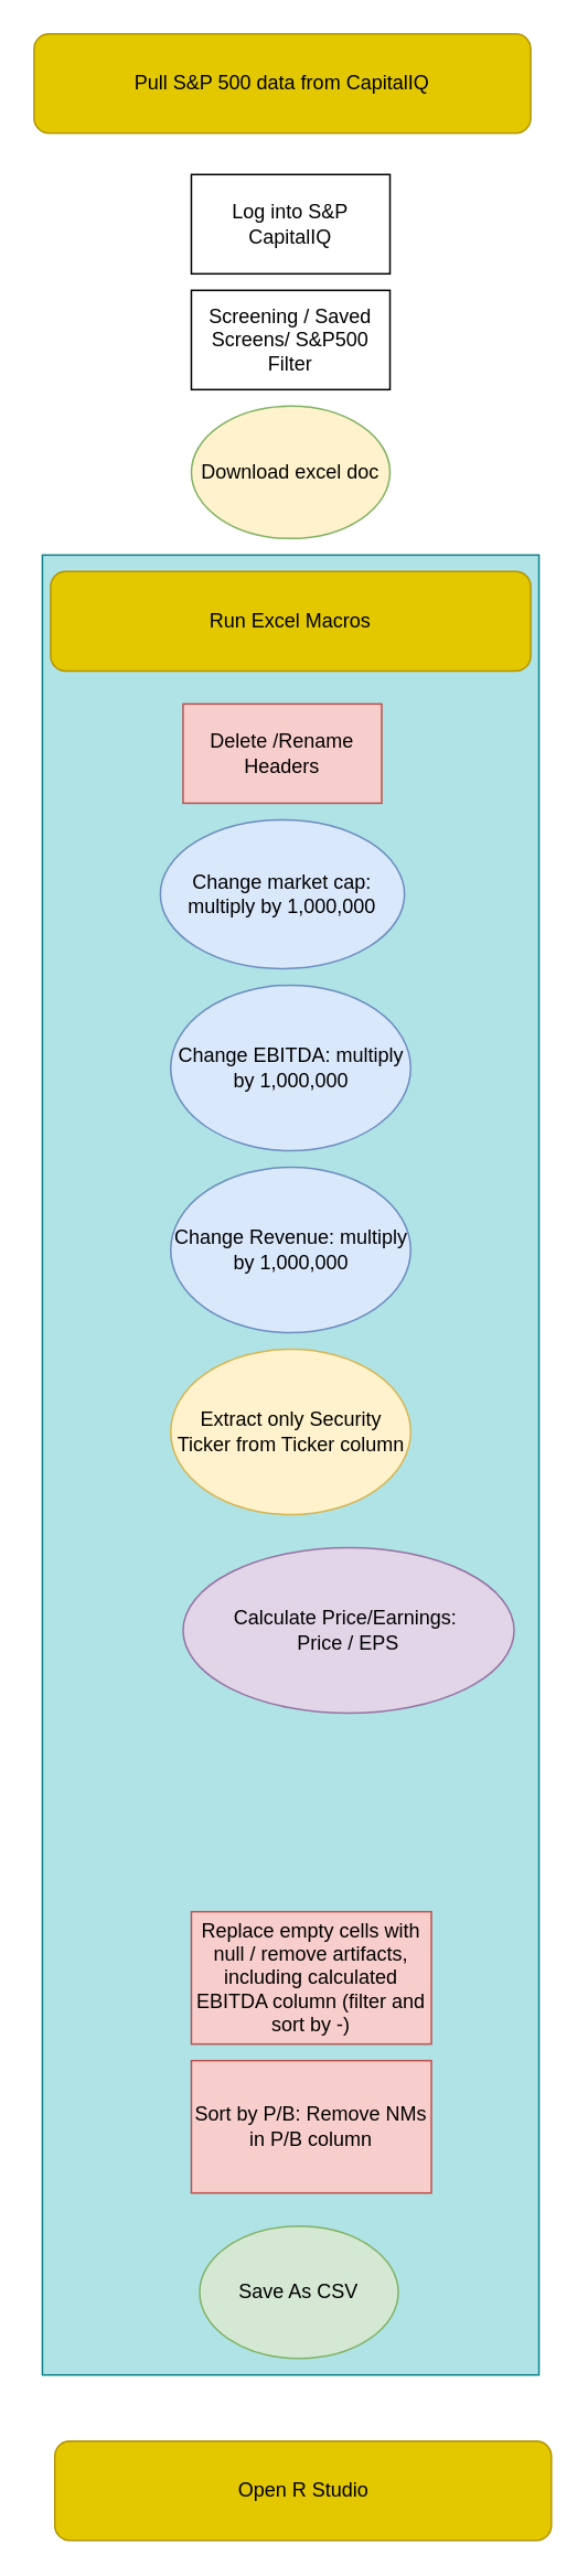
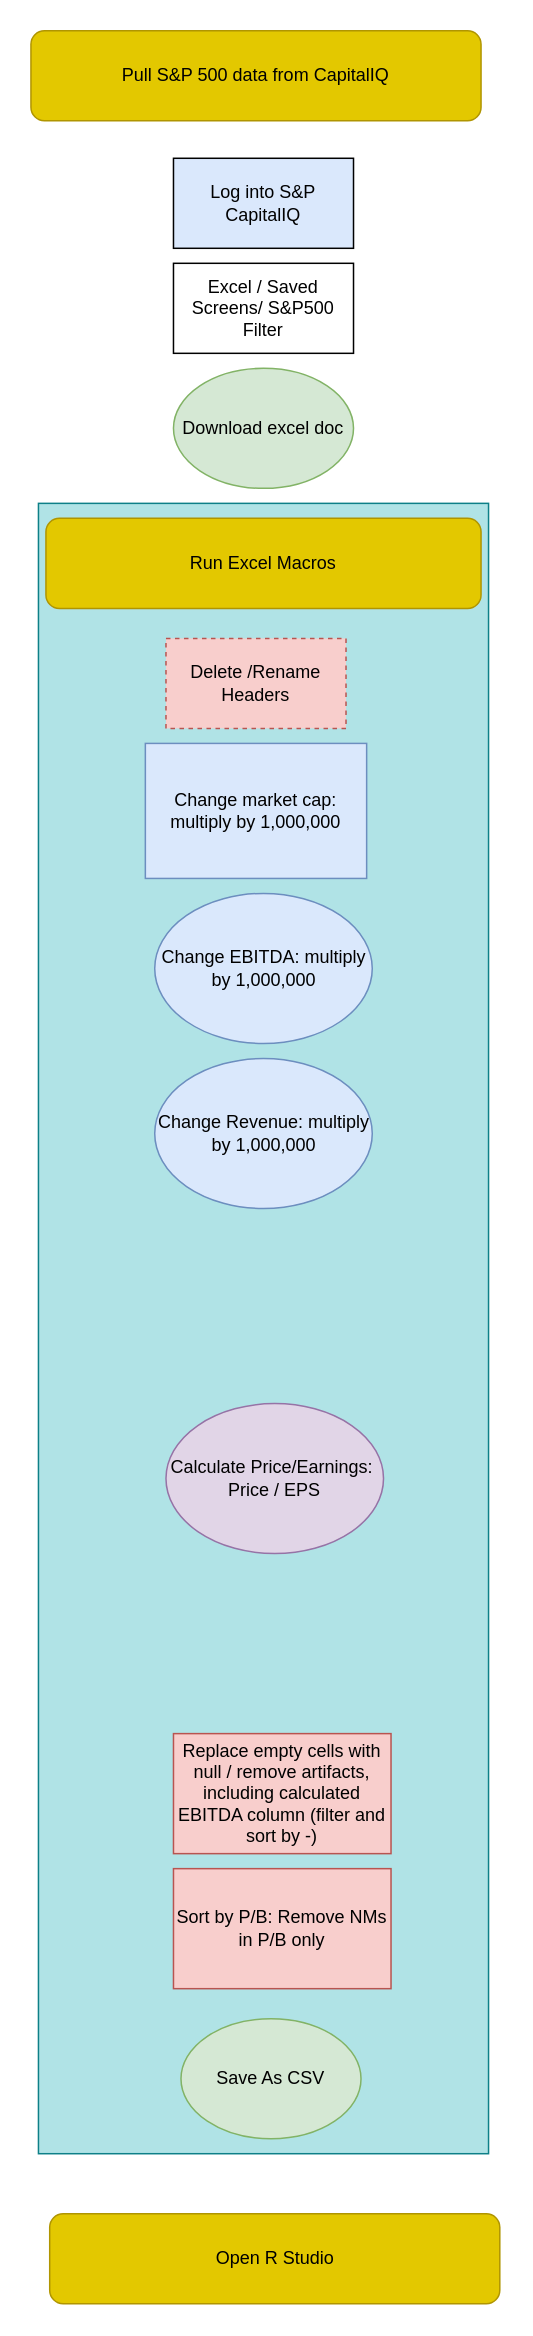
- <mxCell id="15" value="Log into S&amp;amp;P CapitalIQ" style="rounded=0;whiteSpace=wrap;html=1;" vertex="1" parent="1"><mxGeometry x="115" y="105" width="120" height="60" as="geometry" /></mxCell>
+ <mxCell id="15" value="Log into S&amp;amp;P CapitalIQ" style="rounded=0;whiteSpace=wrap;html=1;fillColor=#dae8fc;" vertex="1" parent="1"><mxGeometry x="115" y="105" width="120" height="60" as="geometry" /></mxCell>
- <mxCell id="4" value="Screening / Saved Screens/ S&amp;amp;P500 Filter" style="rounded=0;whiteSpace=wrap;html=1;" vertex="1" parent="1"><mxGeometry x="115" y="175" width="120" height="60" as="geometry" /></mxCell>
+ <mxCell id="4" value="Excel / Saved Screens/ S&amp;amp;P500 Filter" style="rounded=0;whiteSpace=wrap;html=1;" vertex="1" parent="1"><mxGeometry x="115" y="175" width="120" height="60" as="geometry" /></mxCell>
- <mxCell id="5" value="Download excel doc" style="ellipse;whiteSpace=wrap;html=1;fillColor=#fff2cc;strokeColor=#82b366;" vertex="1" parent="1"><mxGeometry x="115" y="245" width="120" height="80" as="geometry" /></mxCell>
+ <mxCell id="5" value="Download excel doc" style="ellipse;whiteSpace=wrap;html=1;fillColor=#d5e8d4;strokeColor=#82b366;" vertex="1" parent="1"><mxGeometry x="115" y="245" width="120" height="80" as="geometry" /></mxCell>
- <mxCell id="6" value="Delete /Rename Headers" style="rounded=0;whiteSpace=wrap;html=1;fillColor=#f8cecc;strokeColor=#b85450;" vertex="1" parent="1"><mxGeometry x="110" y="425" width="120" height="60" as="geometry" /></mxCell>
+ <mxCell id="6" value="Delete /Rename Headers" style="rounded=0;whiteSpace=wrap;html=1;fillColor=#f8cecc;strokeColor=#b85450;dashed=1;" vertex="1" parent="1"><mxGeometry x="110" y="425" width="120" height="60" as="geometry" /></mxCell>
- <mxCell id="7" value="Change market cap: multiply by 1,000,000" style="ellipse;whiteSpace=wrap;html=1;fillColor=#dae8fc;strokeColor=#6c8ebf;" vertex="1" parent="1"><mxGeometry x="96.25" y="495" width="147.5" height="90" as="geometry" /></mxCell>
+ <mxCell id="7" value="Change market cap: multiply by 1,000,000" style="whiteSpace=wrap;html=1;fillColor=#dae8fc;strokeColor=#6c8ebf;rounded=0;" vertex="1" parent="1"><mxGeometry x="96.25" y="495" width="147.5" height="90" as="geometry" /></mxCell>
- <mxCell id="10" value="Extract only Security Ticker from Ticker column" style="ellipse;whiteSpace=wrap;html=1;fillColor=#fff2cc;strokeColor=#d6b656;" vertex="1" parent="1"><mxGeometry x="102.5" y="815" width="145" height="100" as="geometry" /></mxCell>
- <mxCell id="11" value="Calculate Price/Earnings:&amp;nbsp;&lt;br&gt;Price / EPS" style="ellipse;whiteSpace=wrap;html=1;fillColor=#e1d5e7;strokeColor=#9673a6;" vertex="1" parent="1"><mxGeometry x="110" y="935" width="200" height="100" as="geometry" /></mxCell>
+ <mxCell id="11" value="Calculate Price/Earnings:&amp;nbsp;&lt;br&gt;Price / EPS" style="ellipse;whiteSpace=wrap;html=1;fillColor=#e1d5e7;strokeColor=#9673a6;" vertex="1" parent="1"><mxGeometry x="110" y="935" width="145" height="100" as="geometry" /></mxCell>
- <mxCell id="17" value="Sort by P/B: Remove NMs in P/B column" style="square;whiteSpace=wrap;html=1;fillColor=#f8cecc;strokeColor=#b85450;" vertex="1" parent="1"><mxGeometry x="115" y="1245" width="145" height="80" as="geometry" /></mxCell>
+ <mxCell id="17" value="Sort by P/B: Remove NMs in P/B only" style="square;whiteSpace=wrap;html=1;fillColor=#f8cecc;strokeColor=#b85450;" vertex="1" parent="1"><mxGeometry x="115" y="1245" width="145" height="80" as="geometry" /></mxCell>
